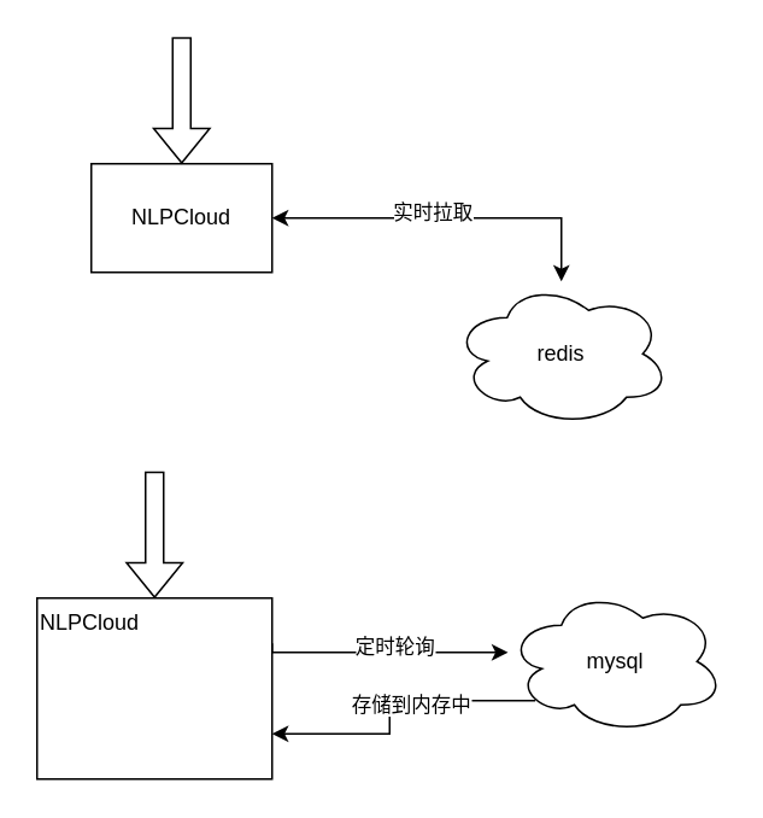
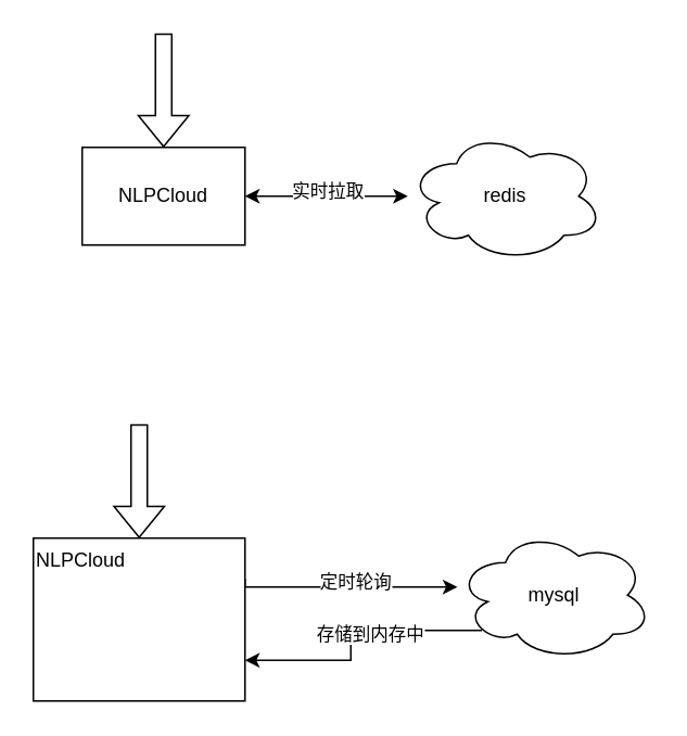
- <mxCell id="5" value="redis" style="ellipse;shape=cloud;whiteSpace=wrap;html=1;rounded=0;" parent="1" vertex="1"><mxGeometry x="250" y="155" width="120" height="80" as="geometry" /></mxCell>
+ <mxCell id="5" value="redis" style="ellipse;shape=cloud;whiteSpace=wrap;html=1;rounded=0;" parent="1" vertex="1"><mxGeometry x="250" y="80" width="120" height="80" as="geometry" /></mxCell>
